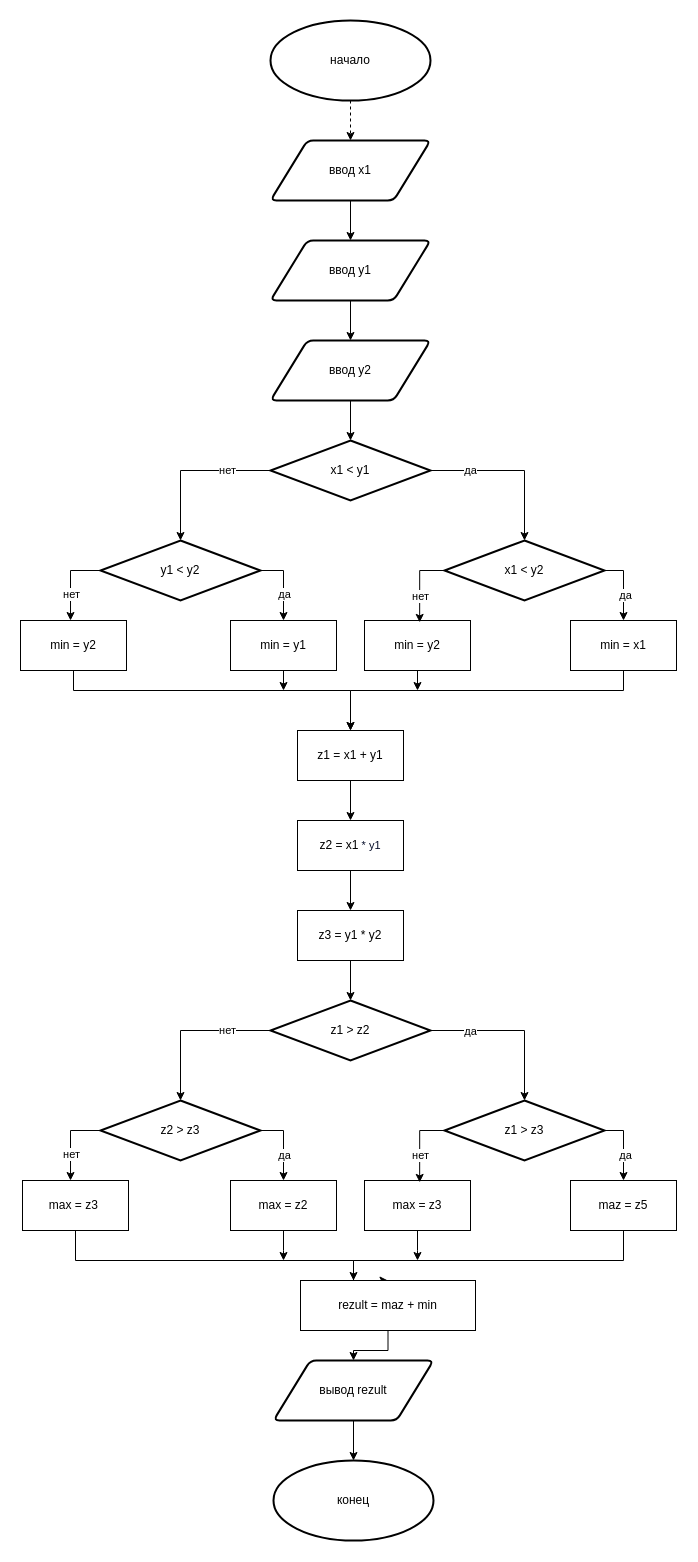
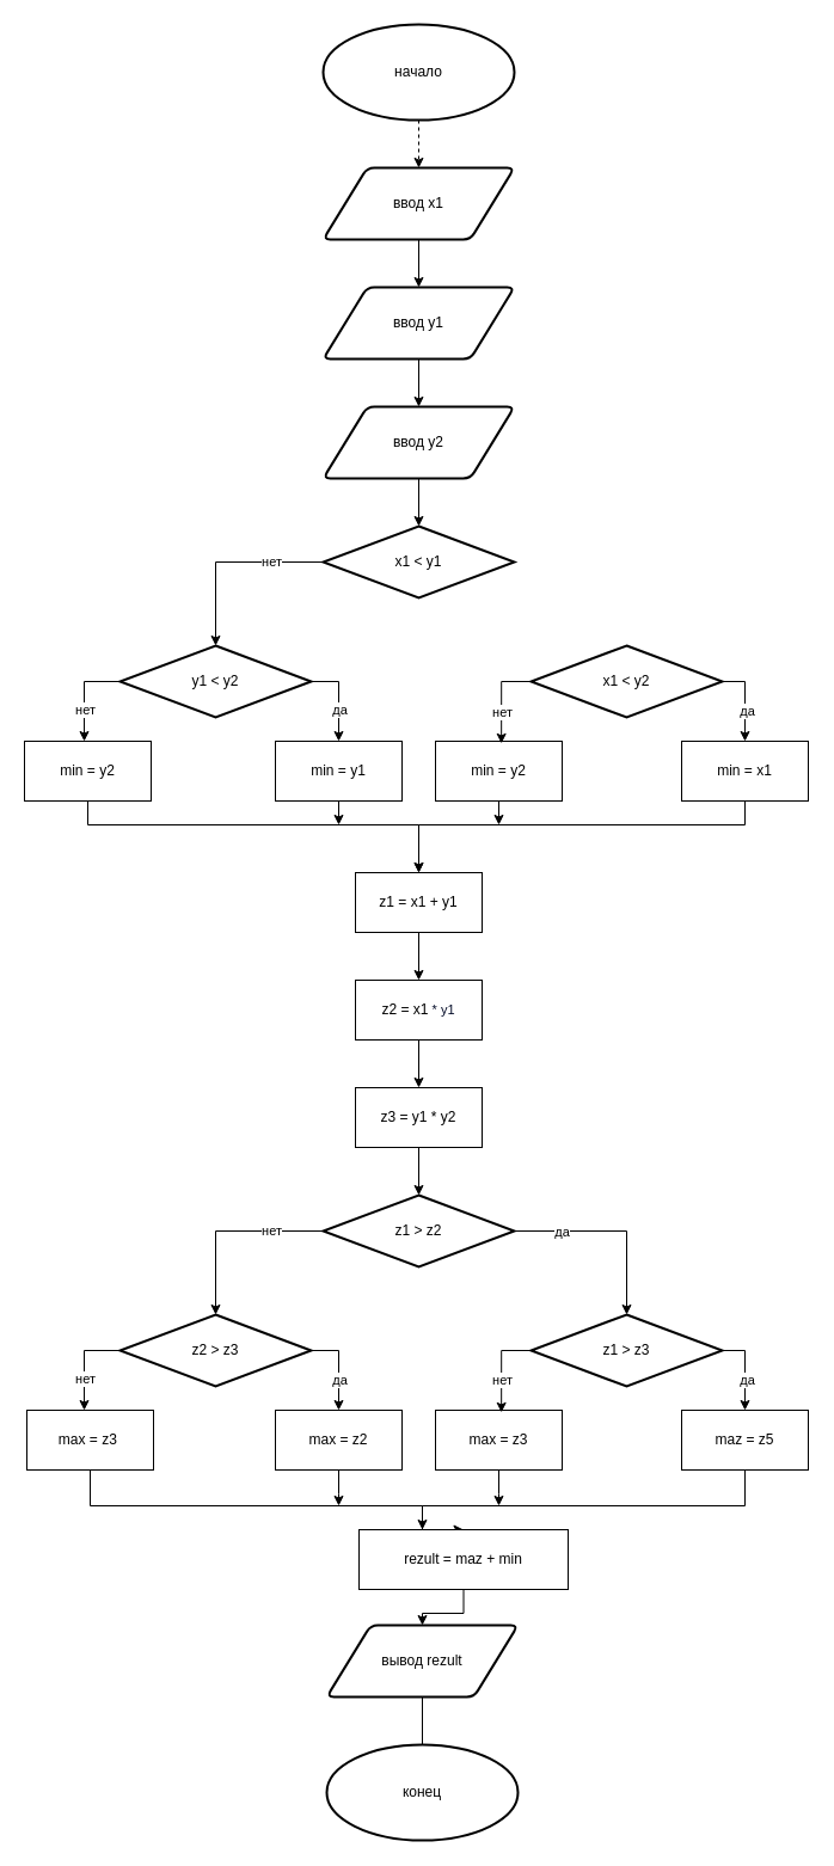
- <mxCell id="18" style="edgeStyle=orthogonalEdgeStyle;rounded=0;orthogonalLoop=1;jettySize=auto;html=1;entryX=0.5;entryY=0;entryDx=0;entryDy=0;entryPerimeter=0;" edge="1" parent="1" source="12" target="22"><mxGeometry relative="1" as="geometry"><mxPoint x="510" y="560" as="targetPoint" /><Array as="points"><mxPoint x="524" y="470" /></Array></mxGeometry></mxCell>
- <mxCell id="19" value="да" style="edgeLabel;html=1;align=center;verticalAlign=middle;resizable=0;points=[];" vertex="1" connectable="0" parent="18"><mxGeometry x="-0.525" y="-1" relative="1" as="geometry"><mxPoint y="-2" as="offset" /></mxGeometry></mxCell>
- <mxCell id="64" value="" style="edgeStyle=orthogonalEdgeStyle;rounded=0;orthogonalLoop=1;jettySize=auto;html=1;" edge="1" parent="1" source="65" target="66"><mxGeometry relative="1" as="geometry" /></mxCell>
+ <mxCell id="64" value="" style="edgeStyle=orthogonalEdgeStyle;rounded=0;orthogonalLoop=1;jettySize=auto;html=1;endArrow=none;" edge="1" parent="1" source="65" target="66"><mxGeometry relative="1" as="geometry" /></mxCell>
